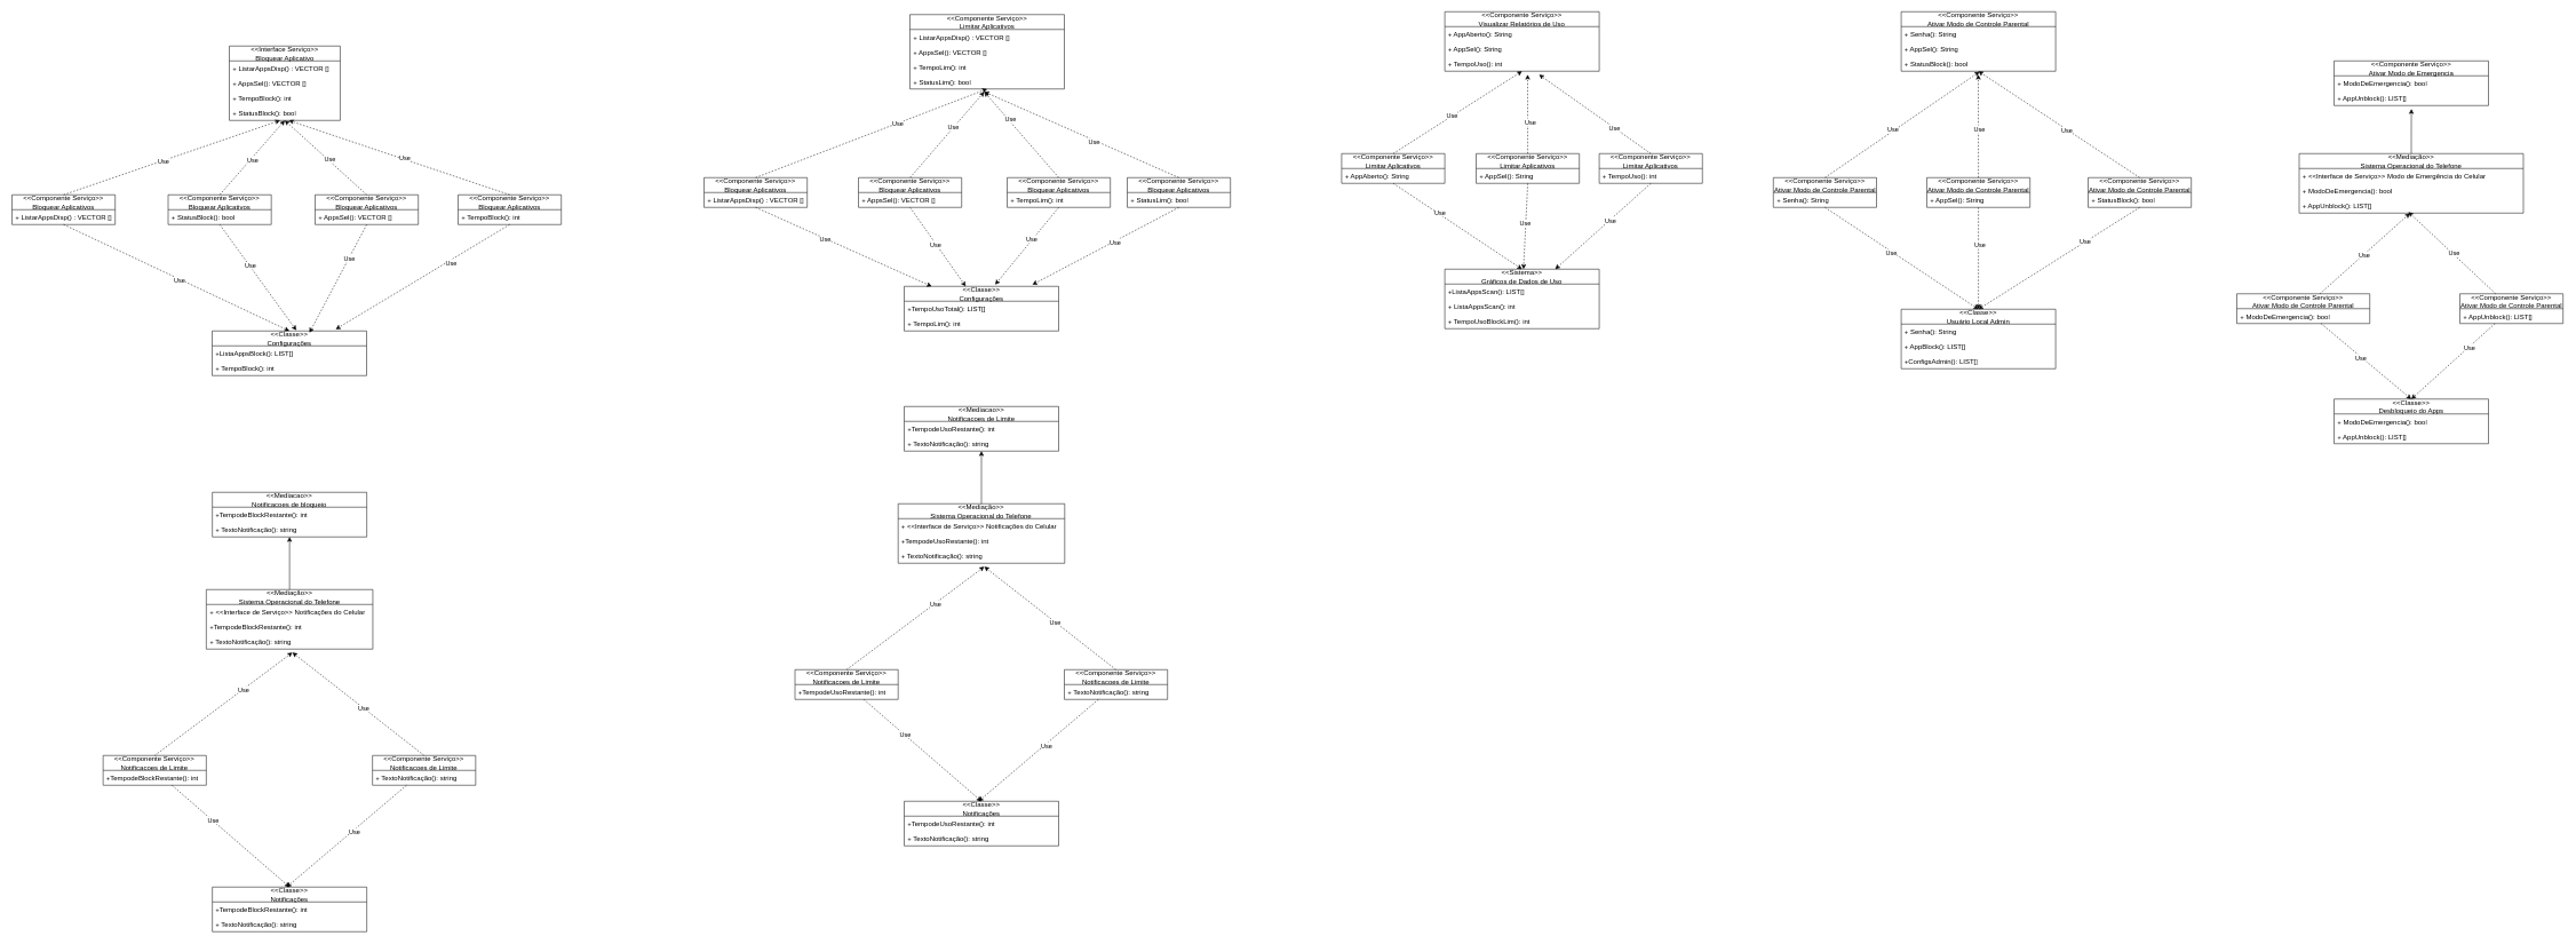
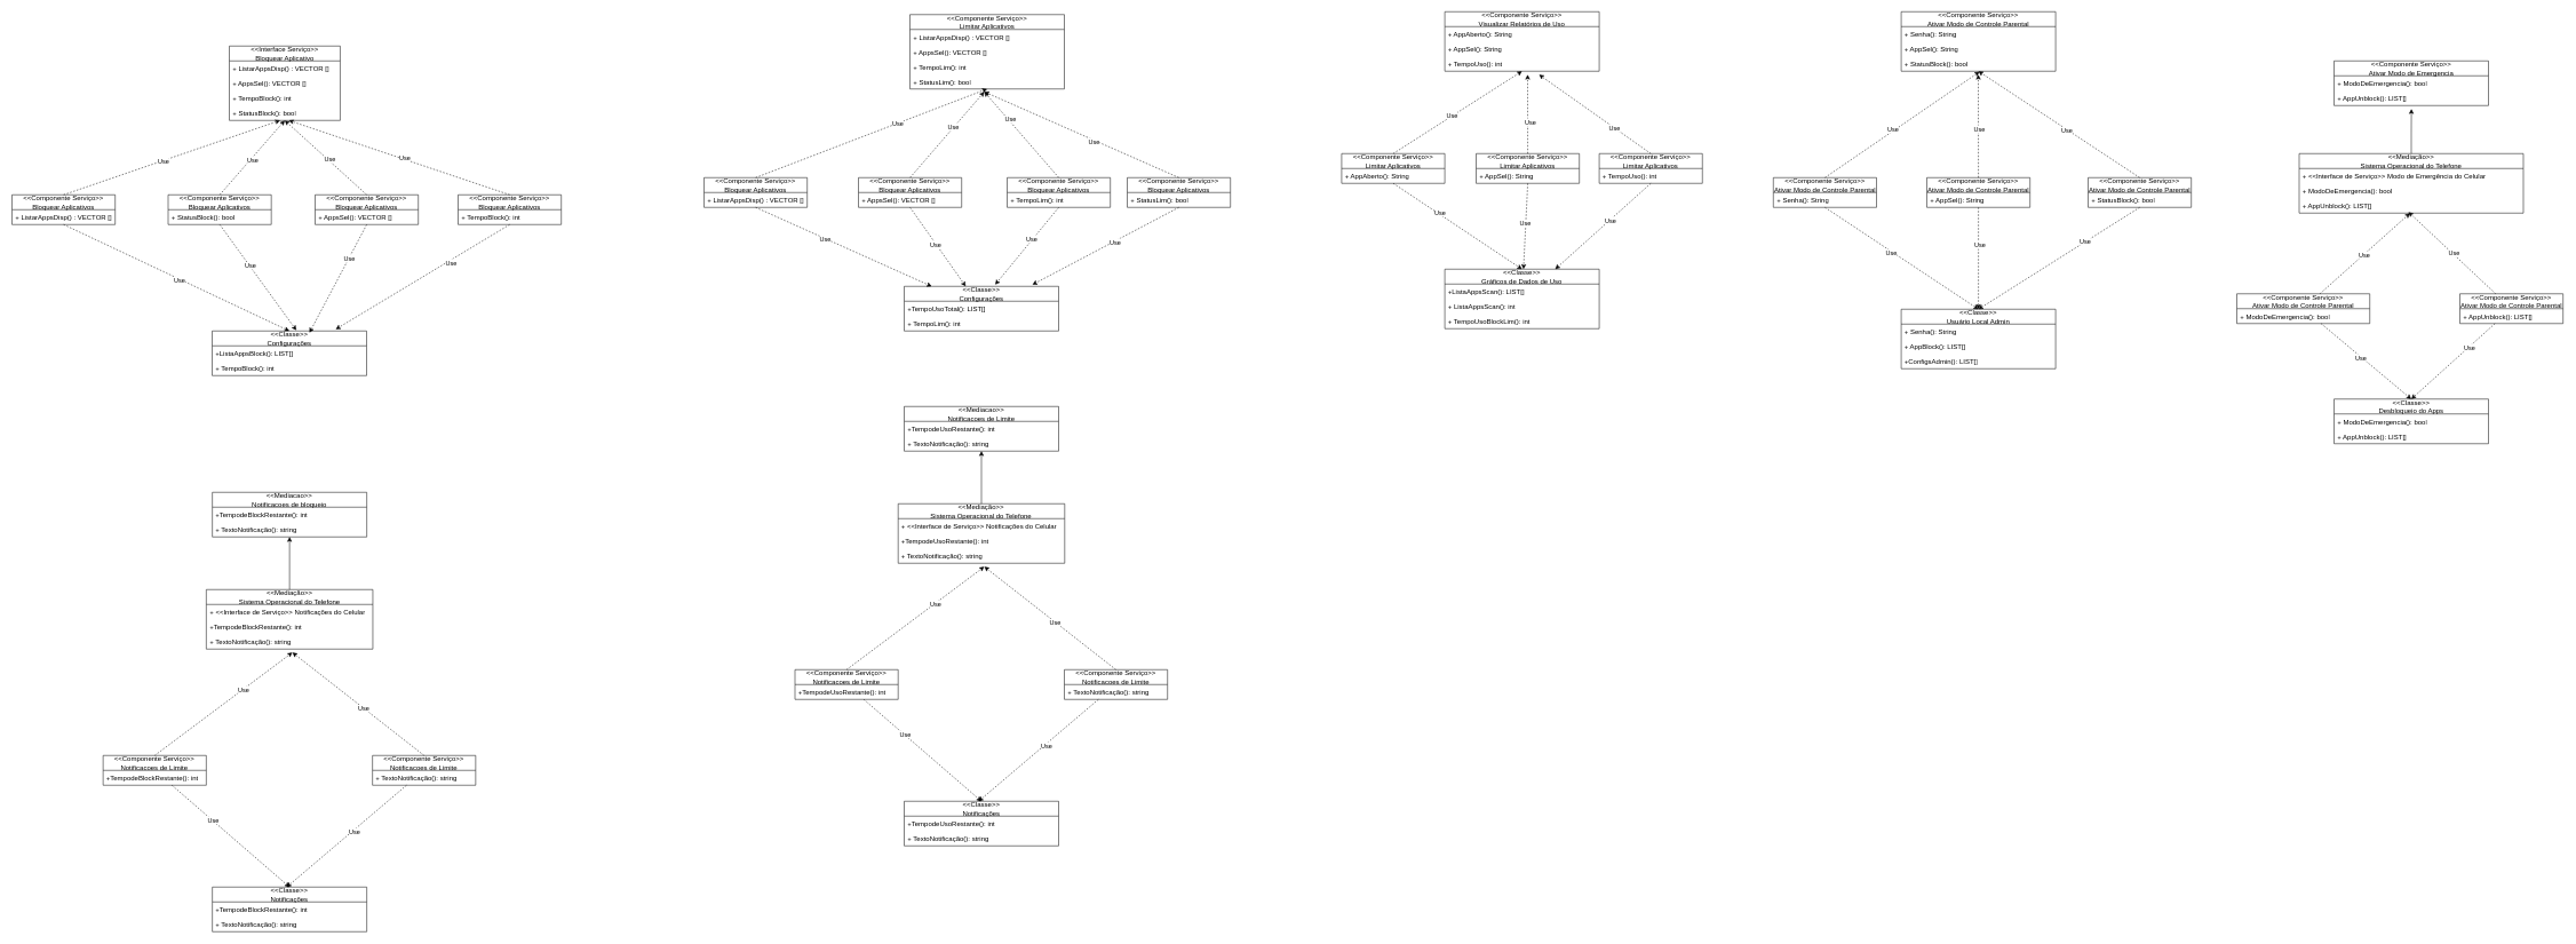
- <mxCell id="80" value="&amp;lt;&amp;lt;Sistema&amp;gt;&amp;gt;&lt;div&gt;Gráficos de Dados de Uso&lt;/div&gt;" style="swimlane;fontStyle=0;childLayout=stackLayout;horizontal=1;startSize=26;fillColor=none;horizontalStack=0;resizeParent=1;resizeParentMax=0;resizeLast=0;collapsible=1;marginBottom=0;whiteSpace=wrap;html=1;" parent="1" vertex="1"><mxGeometry x="2525.19" y="470" width="270" height="104" as="geometry" /></mxCell>
+ <mxCell id="80" value="&amp;lt;&amp;lt;Classe&amp;gt;&amp;gt;&lt;div&gt;Gráficos de Dados de Uso&lt;/div&gt;" style="swimlane;fontStyle=0;childLayout=stackLayout;horizontal=1;startSize=26;fillColor=none;horizontalStack=0;resizeParent=1;resizeParentMax=0;resizeLast=0;collapsible=1;marginBottom=0;whiteSpace=wrap;html=1;" parent="1" vertex="1"><mxGeometry x="2525.19" y="470" width="270" height="104" as="geometry" /></mxCell>
